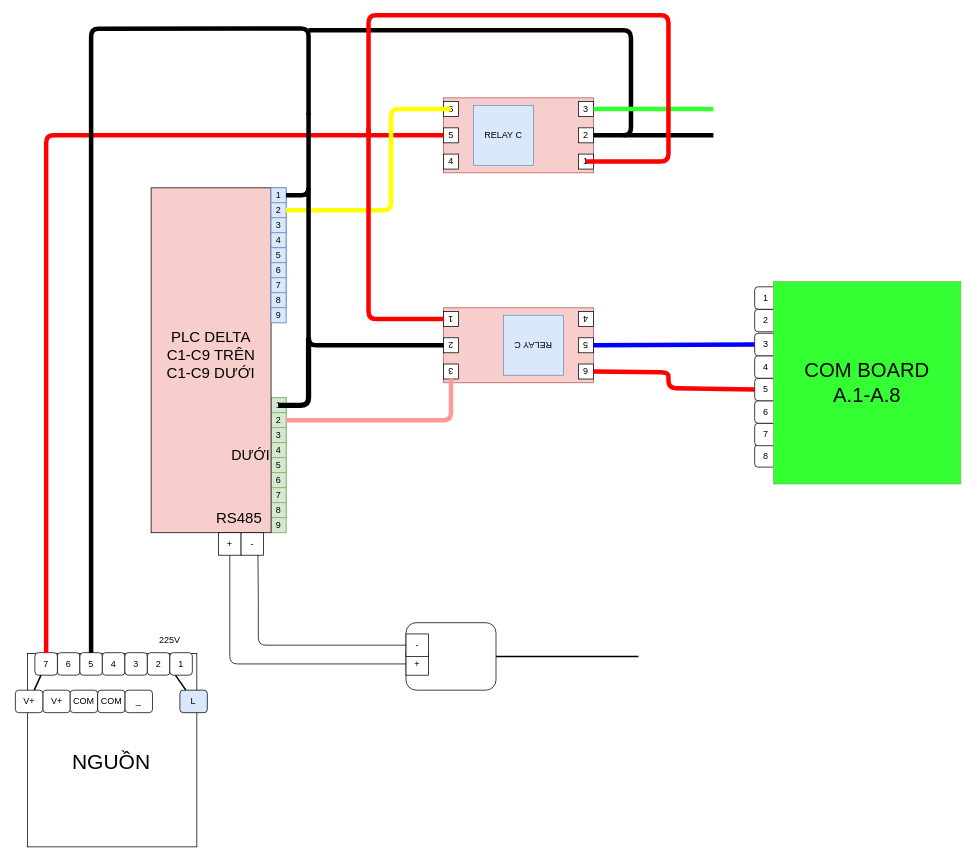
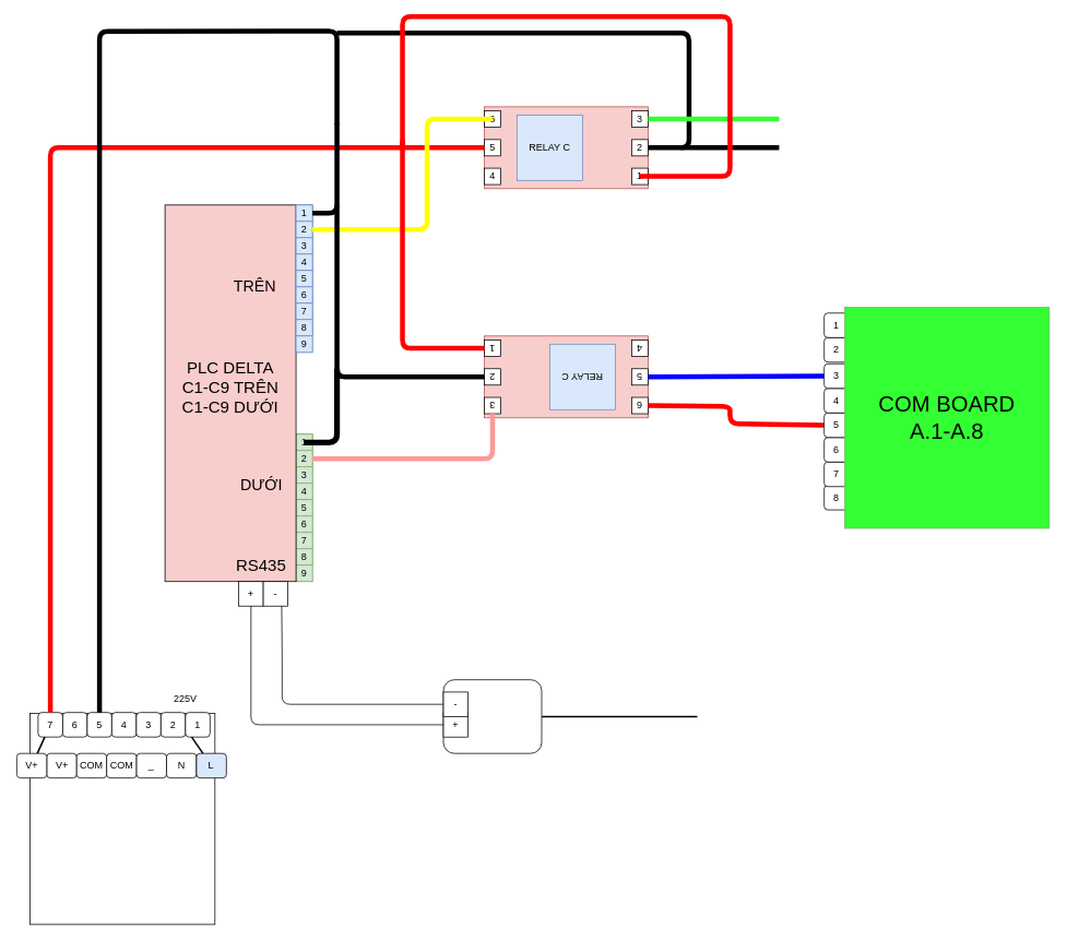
+ <mxCell id="51" value="&lt;font style=&quot;font-size: 19px&quot;&gt;TRÊN&lt;/font&gt;" style="text;html=1;strokeColor=none;fillColor=none;align=center;verticalAlign=middle;whiteSpace=wrap;rounded=0;" parent="24" vertex="1"><mxGeometry x="10" y="90" width="40" height="20" as="geometry" /></mxCell>
- <mxCell id="52" value="&lt;font style=&quot;font-size: 19px&quot;&gt;DƯỚI&lt;/font&gt;" style="text;html=1;strokeColor=none;fillColor=none;align=center;verticalAlign=middle;whiteSpace=wrap;rounded=0;" parent="24" vertex="1"><mxGeometry x="32.5" y="347.5" width="40" height="20" as="geometry" /></mxCell>
+ <mxCell id="52" value="&lt;font style=&quot;font-size: 19px&quot;&gt;DƯỚI&lt;/font&gt;" style="text;html=1;strokeColor=none;fillColor=none;align=center;verticalAlign=middle;whiteSpace=wrap;rounded=0;" parent="24" vertex="1"><mxGeometry x="17.5" y="332.5" width="40" height="20" as="geometry" /></mxCell>
- <mxCell id="50" value="&lt;font style=&quot;font-size: 20px&quot;&gt;RS485&lt;/font&gt;" style="text;html=1;strokeColor=none;fillColor=none;align=center;verticalAlign=middle;whiteSpace=wrap;rounded=0;" parent="24" vertex="1"><mxGeometry x="10" y="415" width="55" height="50" as="geometry" /></mxCell>
+ <mxCell id="50" value="&lt;font style=&quot;font-size: 20px&quot;&gt;RS435&lt;/font&gt;" style="text;html=1;strokeColor=none;fillColor=none;align=center;verticalAlign=middle;whiteSpace=wrap;rounded=0;" parent="24" vertex="1"><mxGeometry x="10" y="415" width="55" height="50" as="geometry" /></mxCell>
+ <mxCell id="71" value="N" style="rounded=1;whiteSpace=wrap;html=1;" parent="65" vertex="1"><mxGeometry x="182.857" width="36.571" height="30" as="geometry" /></mxCell>
- <mxCell id="64" value="&lt;font style=&quot;font-size: 28px&quot;&gt;NGUỒN&lt;/font&gt;" style="text;html=1;strokeColor=none;fillColor=none;align=center;verticalAlign=middle;whiteSpace=wrap;rounded=0;" parent="53" vertex="1"><mxGeometry x="76" y="140" width="104" height="50" as="geometry" /></mxCell>
